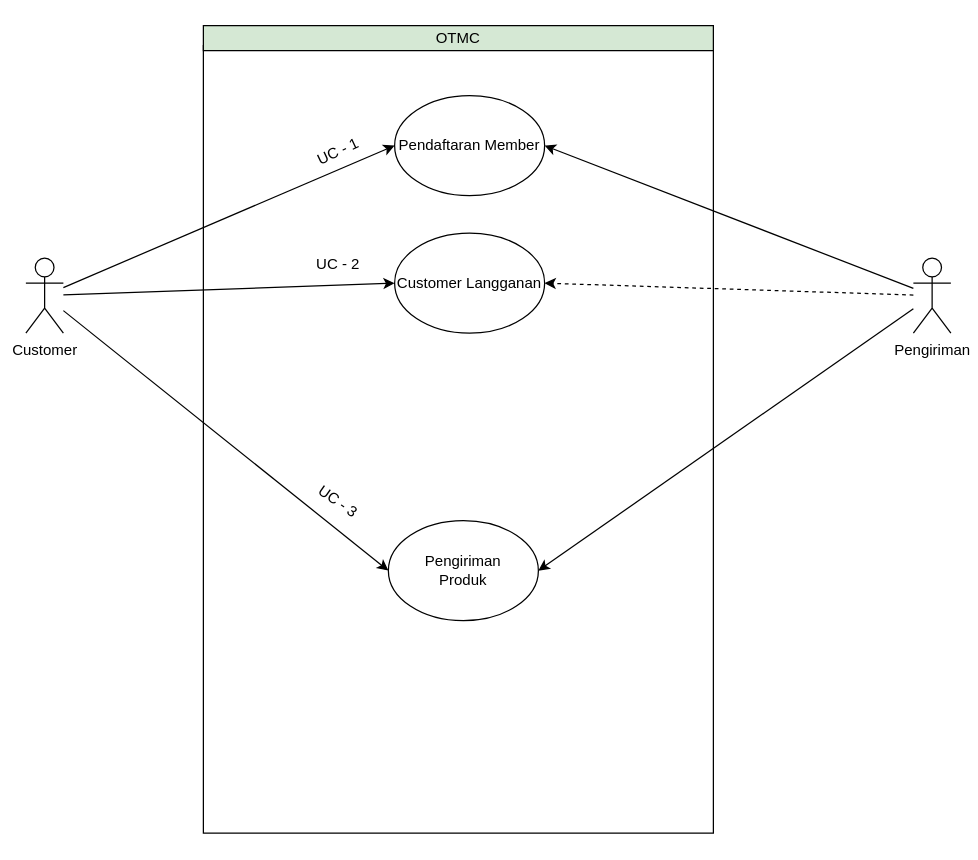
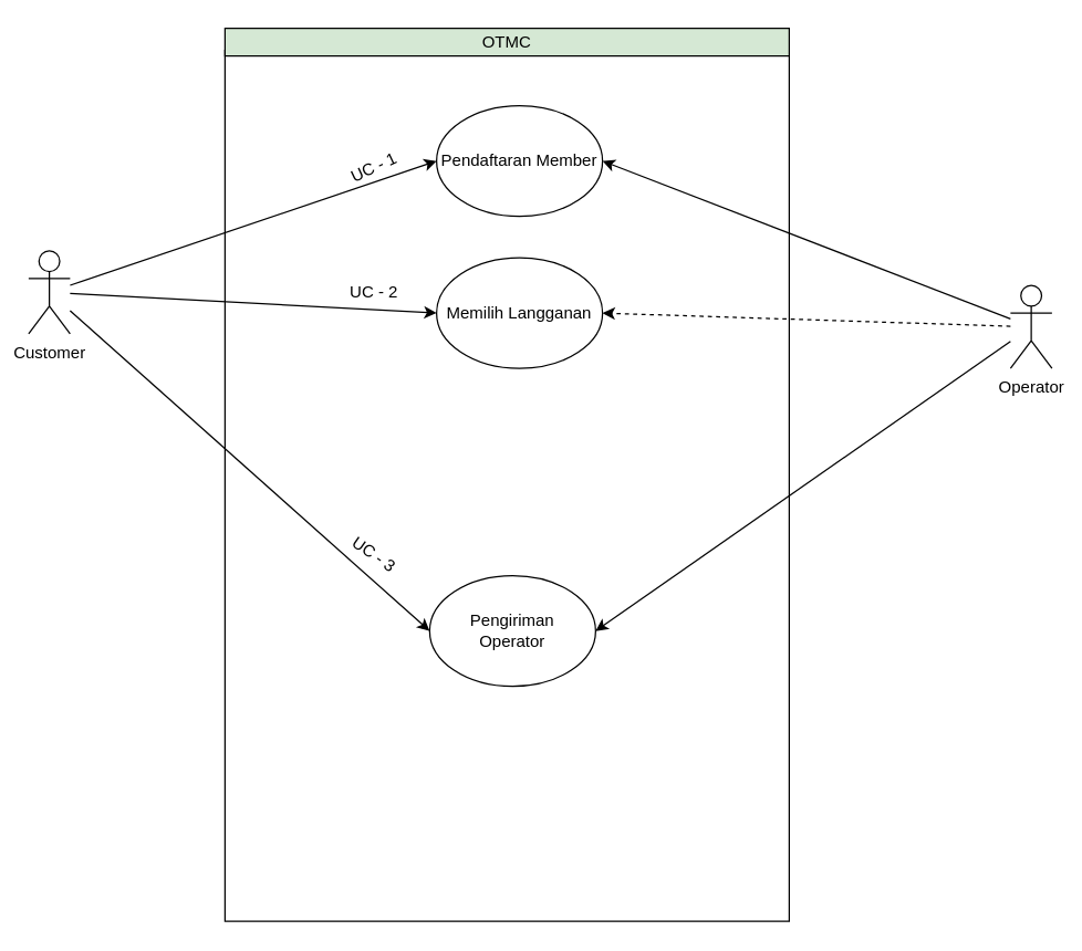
- <mxCell id="12" value="&lt;div&gt;Customer Langganan&lt;/div&gt;" style="ellipse;whiteSpace=wrap;html=1;" parent="1" vertex="1"><mxGeometry x="315" y="186" width="120" height="80" as="geometry" /></mxCell>
+ <mxCell id="12" value="&lt;div&gt;Memilih Langganan&lt;/div&gt;" style="ellipse;whiteSpace=wrap;html=1;" parent="1" vertex="1"><mxGeometry x="315" y="186" width="120" height="80" as="geometry" /></mxCell>
- <mxCell id="6" value="Customer" style="shape=umlActor;verticalLabelPosition=bottom;verticalAlign=top;html=1;outlineConnect=0;" parent="1" vertex="1"><mxGeometry x="20" y="206" width="30" height="60" as="geometry" /></mxCell>
+ <mxCell id="6" value="Customer" style="shape=umlActor;verticalLabelPosition=bottom;verticalAlign=top;html=1;outlineConnect=0;" parent="1" vertex="1"><mxGeometry x="20" y="181" width="30" height="60" as="geometry" /></mxCell>
- <mxCell id="10" value="Pengiriman" style="shape=umlActor;verticalLabelPosition=bottom;verticalAlign=top;html=1;outlineConnect=0;" parent="1" vertex="1"><mxGeometry x="730" y="206" width="30" height="60" as="geometry" /></mxCell>
+ <mxCell id="10" value="Operator" style="shape=umlActor;verticalLabelPosition=bottom;verticalAlign=top;html=1;outlineConnect=0;" parent="1" vertex="1"><mxGeometry x="730" y="206" width="30" height="60" as="geometry" /></mxCell>
- <mxCell id="13" value="Pengiriman&lt;div&gt;Produk&lt;/div&gt;" style="ellipse;whiteSpace=wrap;html=1;" parent="1" vertex="1"><mxGeometry x="310" y="416" width="120" height="80" as="geometry" /></mxCell>
+ <mxCell id="13" value="Pengiriman&lt;div&gt;Operator&lt;/div&gt;" style="ellipse;whiteSpace=wrap;html=1;" parent="1" vertex="1"><mxGeometry x="310" y="416" width="120" height="80" as="geometry" /></mxCell>
